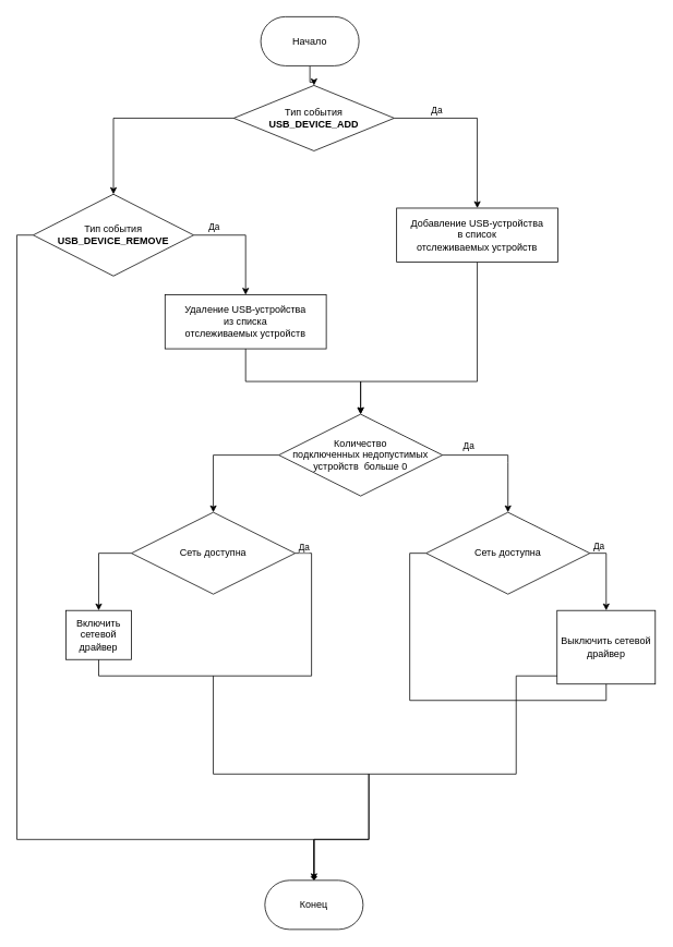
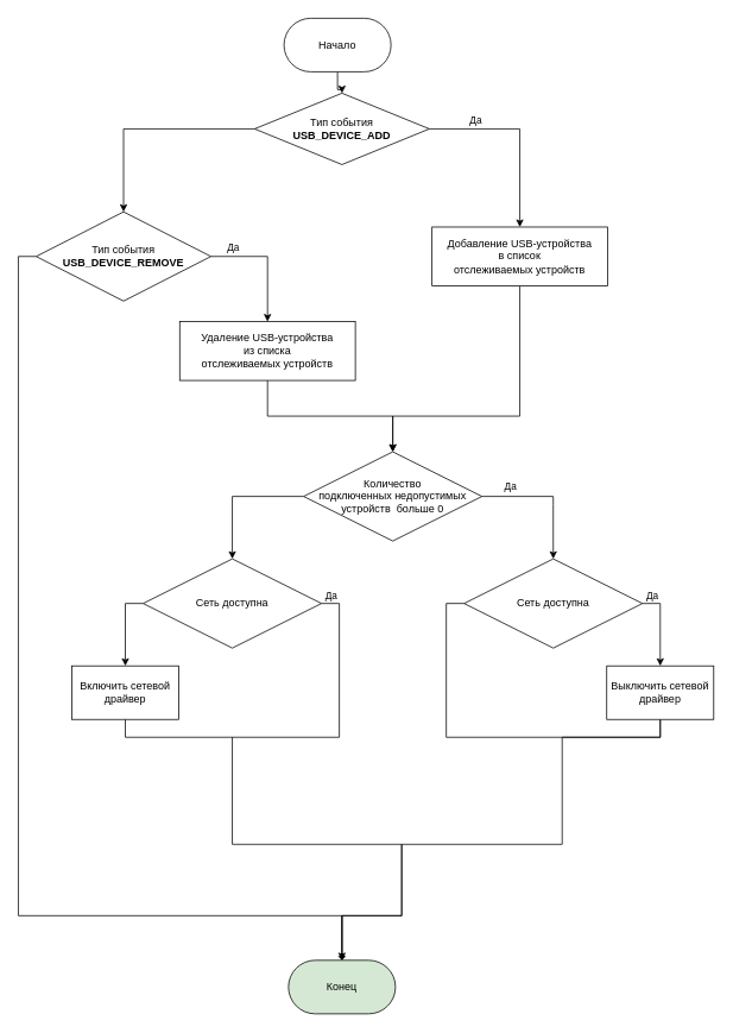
- <mxCell id="22" value="Включить сетевой драйвер" style="rounded=0;whiteSpace=wrap;html=1;" parent="1" vertex="1"><mxGeometry x="80" y="746" width="80" height="60" as="geometry" /></mxCell>
+ <mxCell id="22" value="Включить сетевой драйвер" style="rounded=0;whiteSpace=wrap;html=1;" parent="1" vertex="1"><mxGeometry x="80" y="746" width="120" height="60" as="geometry" /></mxCell>
- <mxCell id="30" value="Выключить сетевой драйвер" style="rounded=0;whiteSpace=wrap;html=1;" parent="1" vertex="1"><mxGeometry x="680" y="746" width="120" height="90" as="geometry" /></mxCell>
+ <mxCell id="30" value="Выключить сетевой драйвер" style="rounded=0;whiteSpace=wrap;html=1;" parent="1" vertex="1"><mxGeometry x="680" y="746" width="120" height="60" as="geometry" /></mxCell>
- <mxCell id="28" value="Конец" style="rounded=1;whiteSpace=wrap;html=1;arcSize=50;" parent="1" vertex="1"><mxGeometry x="323" y="1076" width="120" height="60" as="geometry" /></mxCell>
+ <mxCell id="28" value="Конец" style="rounded=1;whiteSpace=wrap;html=1;arcSize=50;fillColor=#d5e8d4;" parent="1" vertex="1"><mxGeometry x="323" y="1076" width="120" height="60" as="geometry" /></mxCell>
